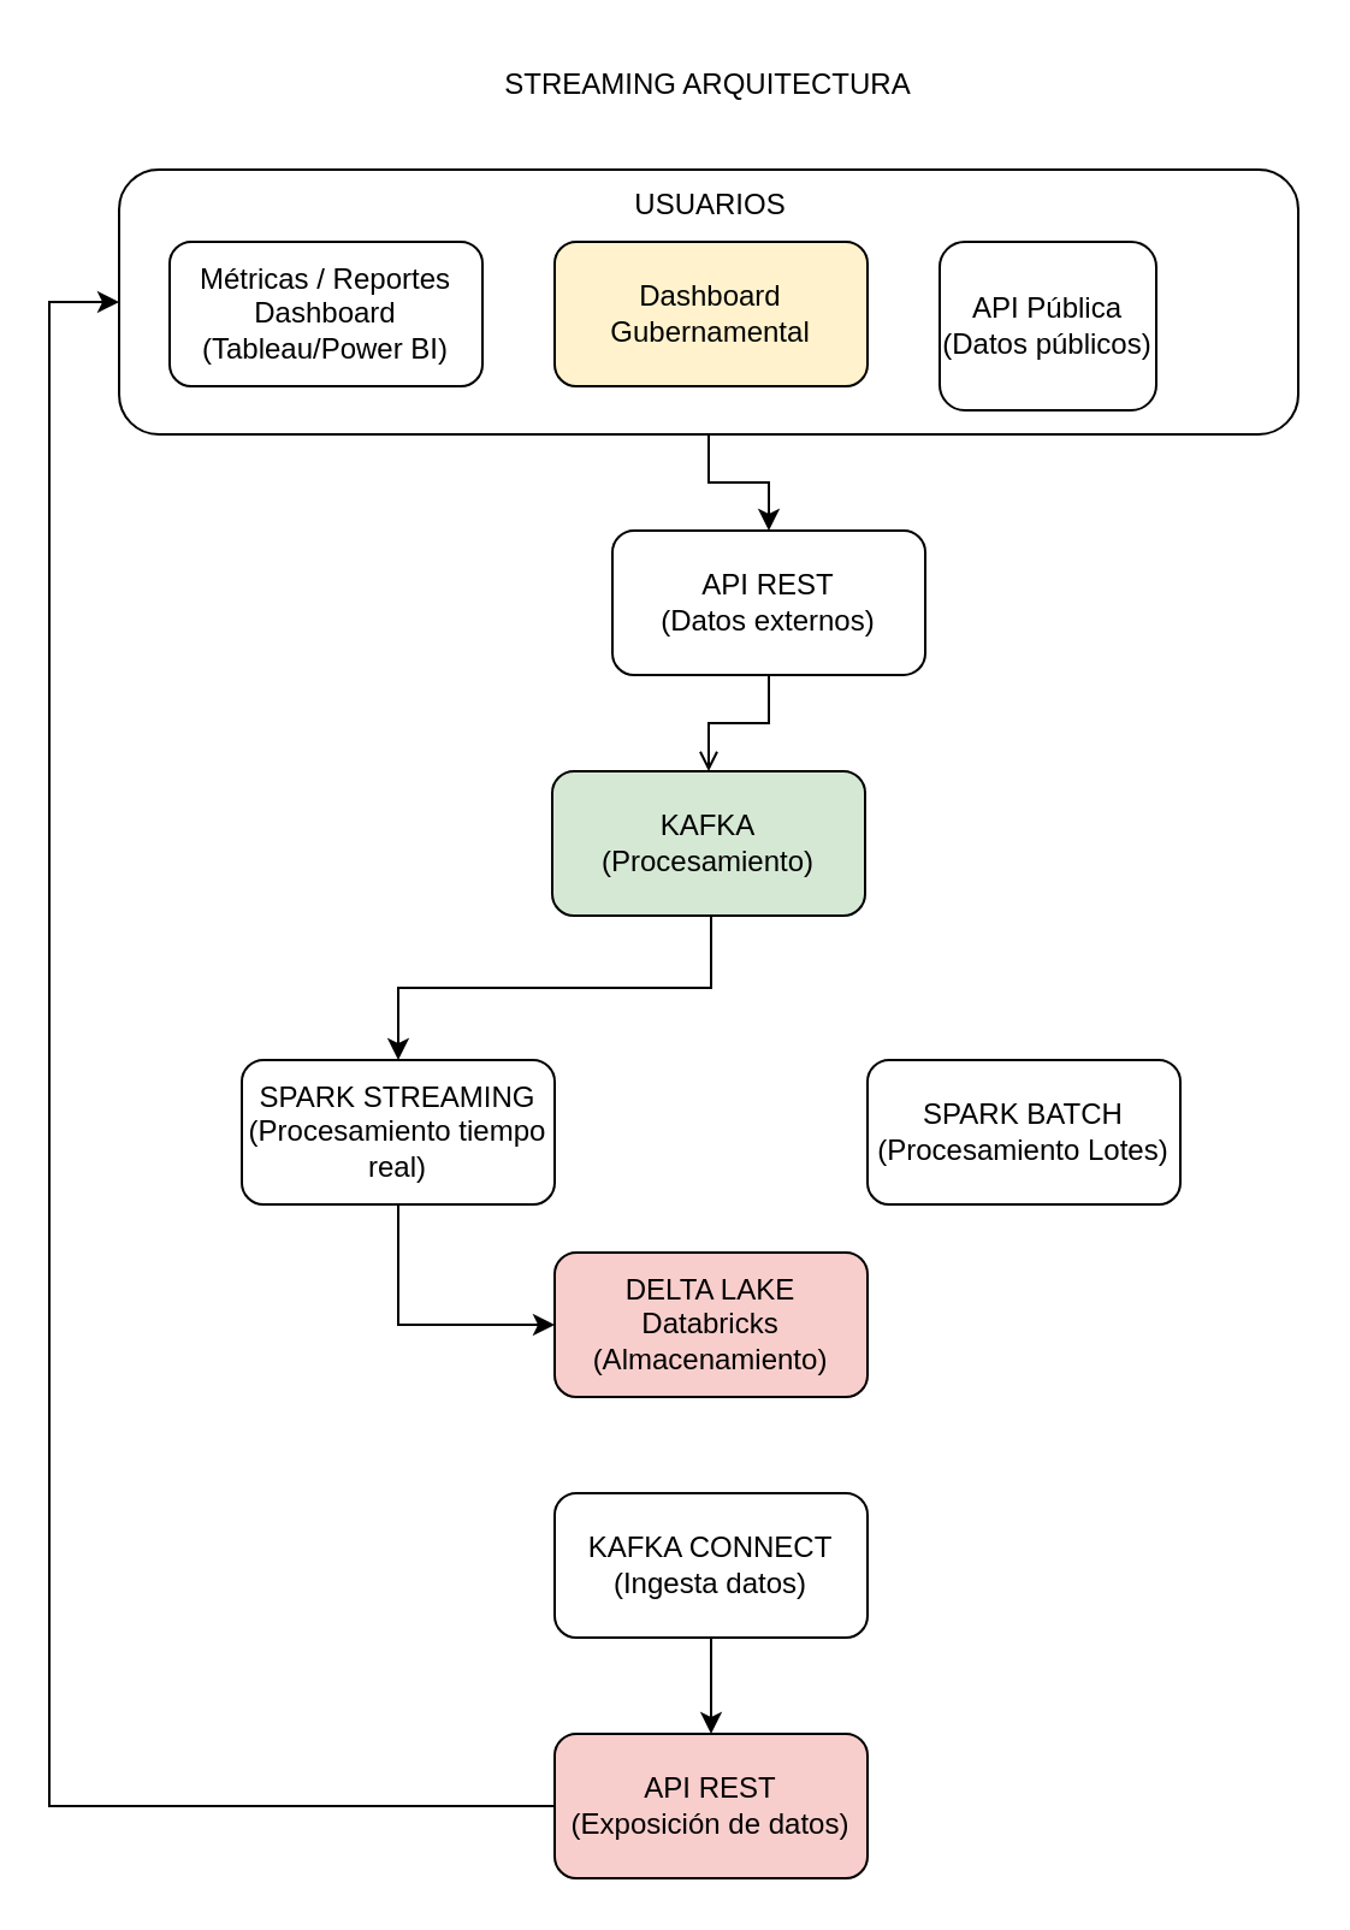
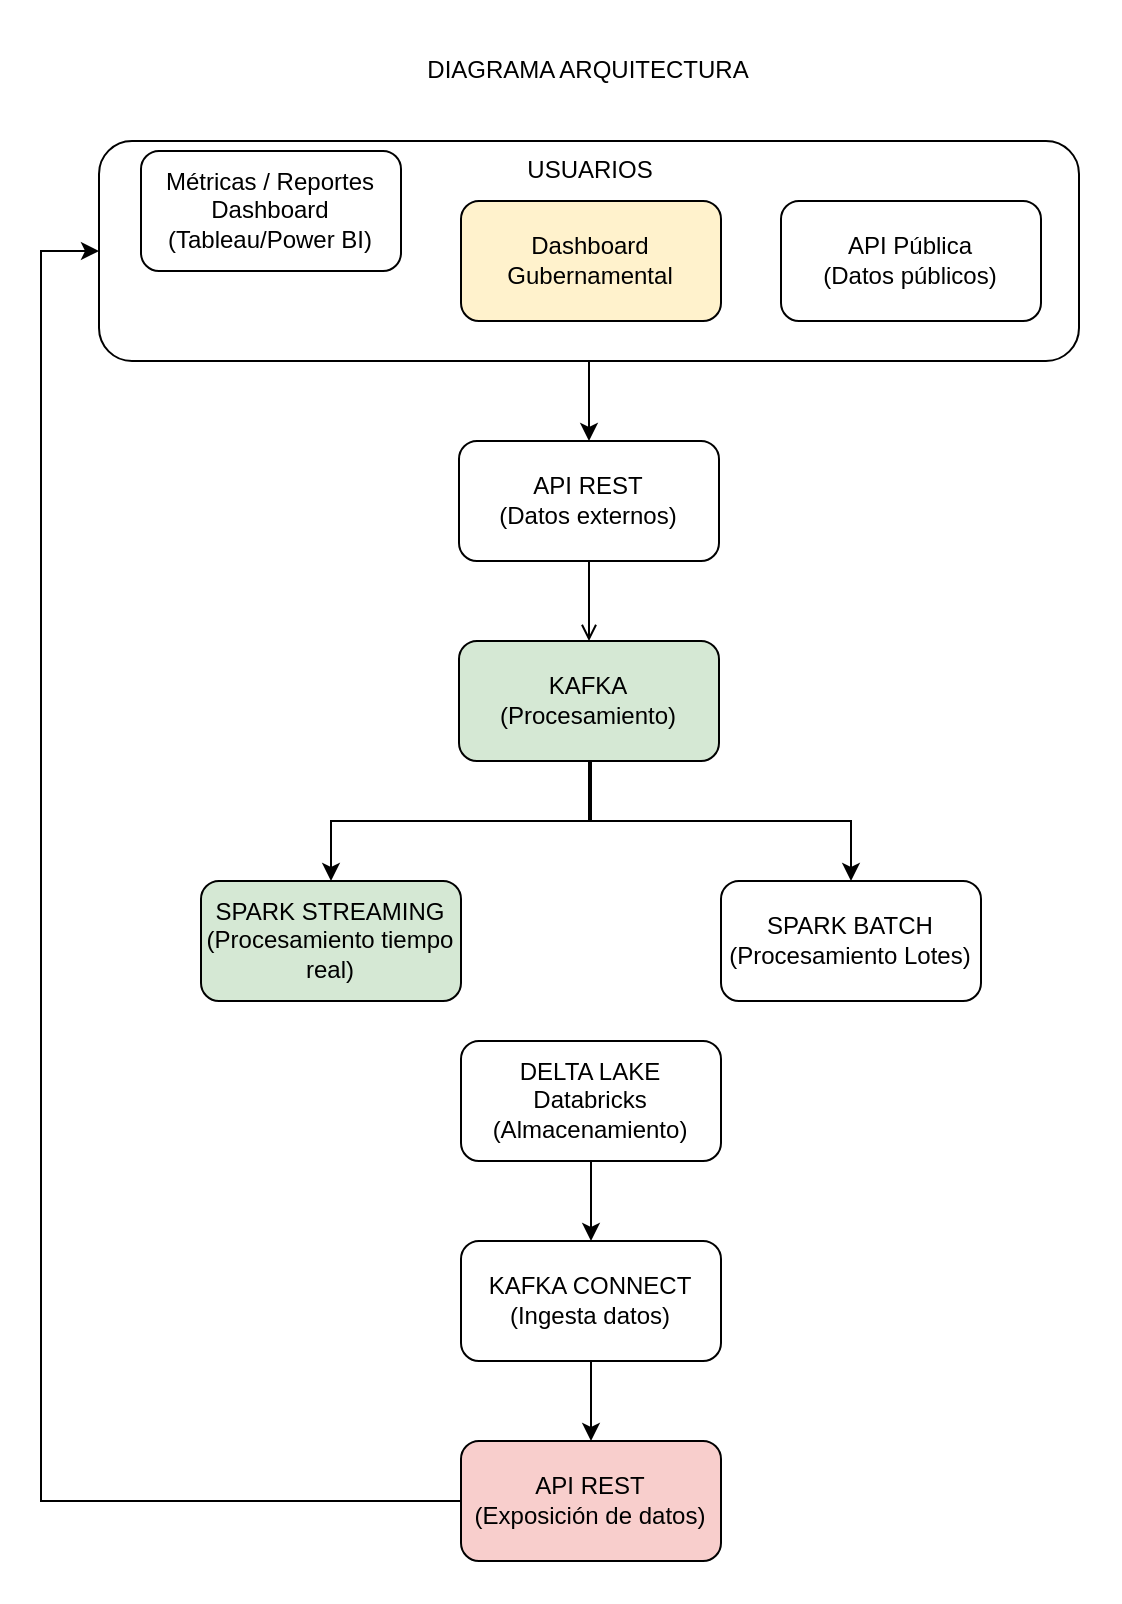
- <mxCell id="12" value="STREAMING ARQUITECTURA" style="text;html=1;align=center;verticalAlign=middle;whiteSpace=wrap;rounded=0;" vertex="1" parent="1"><mxGeometry x="194" y="20" width="200" height="30" as="geometry" /></mxCell>
+ <mxCell id="12" value="DIAGRAMA ARQUITECTURA" style="text;html=1;align=center;verticalAlign=middle;whiteSpace=wrap;rounded=0;" vertex="1" parent="1"><mxGeometry x="194" y="20" width="200" height="30" as="geometry" /></mxCell>
- <mxCell id="13" value="&lt;div&gt;Métricas / Reportes&lt;/div&gt;&lt;div&gt;Dashboard&lt;br&gt;&lt;/div&gt;&lt;div&gt;(Tableau/Power BI)&lt;/div&gt;" style="rounded=1;whiteSpace=wrap;html=1;" vertex="1" parent="1"><mxGeometry x="70" y="100" width="130" height="60" as="geometry" /></mxCell>
+ <mxCell id="13" value="&lt;div&gt;Métricas / Reportes&lt;/div&gt;&lt;div&gt;Dashboard&lt;br&gt;&lt;/div&gt;&lt;div&gt;(Tableau/Power BI)&lt;/div&gt;" style="rounded=1;whiteSpace=wrap;html=1;" vertex="1" parent="1"><mxGeometry x="70" y="75" width="130" height="60" as="geometry" /></mxCell>
- <mxCell id="21" value="&lt;div&gt;API Pública&lt;br&gt;&lt;/div&gt;&lt;div&gt;(Datos públicos)&lt;/div&gt;" style="rounded=1;whiteSpace=wrap;html=1;" vertex="1" parent="1"><mxGeometry x="390" y="100" width="90" height="70" as="geometry" /></mxCell>
+ <mxCell id="21" value="&lt;div&gt;API Pública&lt;br&gt;&lt;/div&gt;&lt;div&gt;(Datos públicos)&lt;/div&gt;" style="rounded=1;whiteSpace=wrap;html=1;" vertex="1" parent="1"><mxGeometry x="390" y="100" width="130" height="60" as="geometry" /></mxCell>
- <mxCell id="5" value="API REST&lt;div&gt;(Datos externos)&lt;/div&gt;" style="rounded=1;whiteSpace=wrap;html=1;" vertex="1" parent="1"><mxGeometry x="254" y="220" width="130" height="60" as="geometry" /></mxCell>
+ <mxCell id="5" value="API REST&lt;div&gt;(Datos externos)&lt;/div&gt;" style="rounded=1;whiteSpace=wrap;html=1;" vertex="1" parent="1"><mxGeometry x="229" y="220" width="130" height="60" as="geometry" /></mxCell>
+ <mxCell id="14" style="edgeStyle=orthogonalEdgeStyle;rounded=0;orthogonalLoop=1;jettySize=auto;html=1;entryX=0.5;entryY=0;entryDx=0;entryDy=0;exitX=0.5;exitY=1;exitDx=0;exitDy=0;" edge="1" parent="1" source="16" target="17"><mxGeometry relative="1" as="geometry"><mxPoint x="294" y="400" as="sourcePoint" /><Array as="points"><mxPoint x="294" y="410" /><mxPoint x="425" y="410" /></Array></mxGeometry></mxCell>
- <mxCell id="7" value="SPARK STREAMING&lt;div&gt;(Procesamiento tiempo real)&lt;/div&gt;" style="rounded=1;whiteSpace=wrap;html=1;" vertex="1" parent="1"><mxGeometry x="100" y="440" width="130" height="60" as="geometry" /></mxCell>
+ <mxCell id="7" value="SPARK STREAMING&lt;div&gt;(Procesamiento tiempo real)&lt;/div&gt;" style="rounded=1;whiteSpace=wrap;html=1;fillColor=#d5e8d4;" vertex="1" parent="1"><mxGeometry x="100" y="440" width="130" height="60" as="geometry" /></mxCell>
- <mxCell id="6" value="" style="edgeStyle=orthogonalEdgeStyle;rounded=0;orthogonalLoop=1;jettySize=auto;html=1;entryX=0;entryY=0.5;entryDx=0;entryDy=0;" edge="1" parent="1" source="7" target="9"><mxGeometry relative="1" as="geometry" /></mxCell>
- <mxCell id="9" value="DELTA LAKE&lt;div&gt;Databricks&lt;br&gt;&lt;div&gt;(Almacenamiento)&lt;/div&gt;&lt;/div&gt;" style="rounded=1;whiteSpace=wrap;html=1;fillColor=#f8cecc;" vertex="1" parent="1"><mxGeometry x="230" y="520" width="130" height="60" as="geometry" /></mxCell>
+ <mxCell id="9" value="DELTA LAKE&lt;div&gt;Databricks&lt;br&gt;&lt;div&gt;(Almacenamiento)&lt;/div&gt;&lt;/div&gt;" style="rounded=1;whiteSpace=wrap;html=1;" vertex="1" parent="1"><mxGeometry x="230" y="520" width="130" height="60" as="geometry" /></mxCell>
+ <mxCell id="8" style="edgeStyle=orthogonalEdgeStyle;rounded=0;orthogonalLoop=1;jettySize=auto;html=1;entryX=0.5;entryY=0;entryDx=0;entryDy=0;" edge="1" parent="1" source="9" target="19"><mxGeometry relative="1" as="geometry" /></mxCell>
